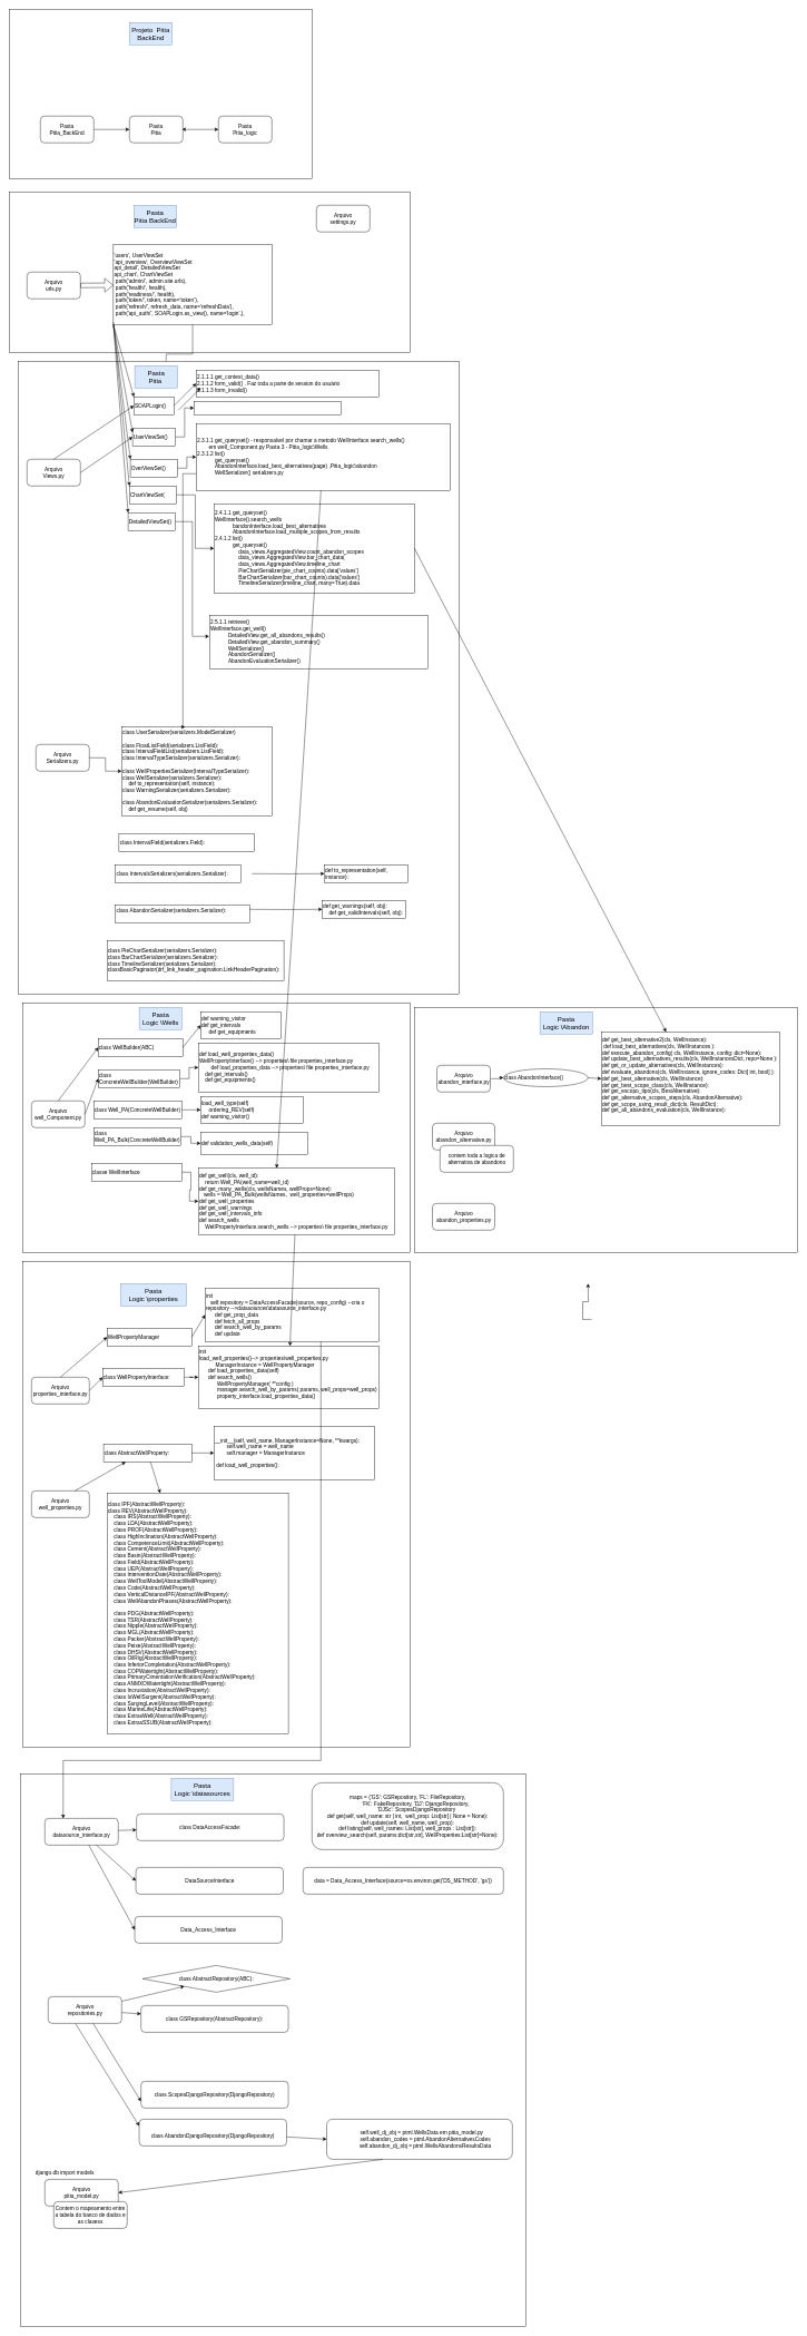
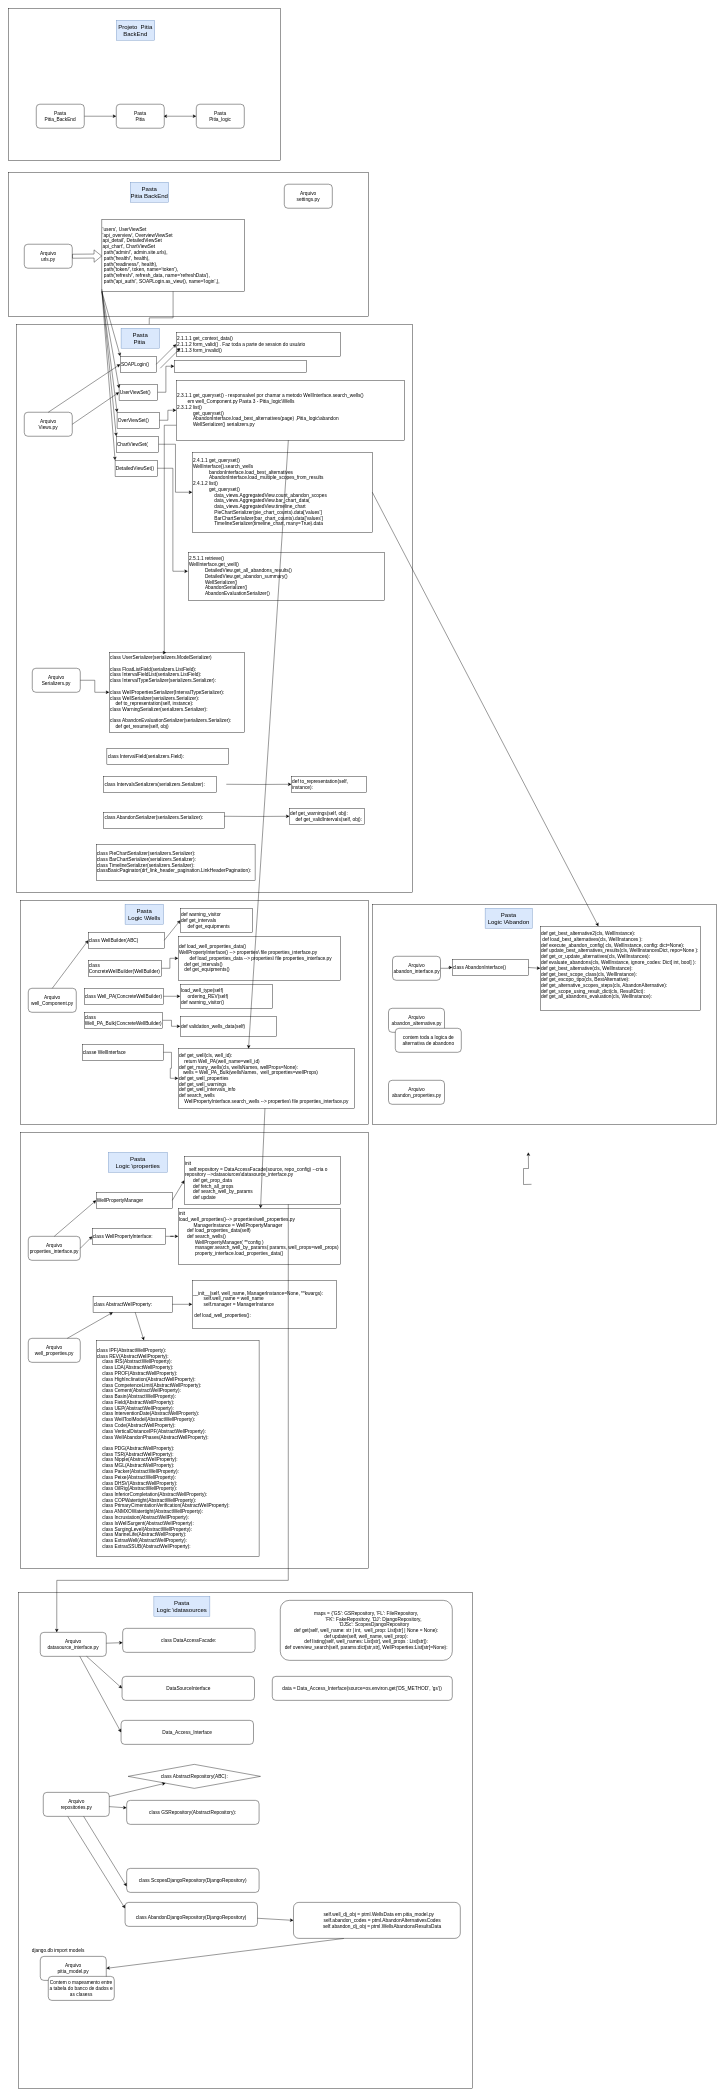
- <mxCell id="10" value="Pasta&lt;br&gt;Pitia BackEnd" style="text;html=1;strokeColor=#6c8ebf;fillColor=#dae8fc;align=center;verticalAlign=middle;whiteSpace=wrap;rounded=0;fontSize=15;" parent="1" vertex="1"><mxGeometry x="300" y="460" width="96" height="50" as="geometry" /></mxCell>
+ <mxCell id="10" value="Pasta&lt;br&gt;Pitia BackEnd" style="text;html=1;strokeColor=#6c8ebf;fillColor=#dae8fc;align=center;verticalAlign=middle;whiteSpace=wrap;rounded=0;fontSize=15;" parent="1" vertex="1"><mxGeometry x="325" y="455" width="96" height="50" as="geometry" /></mxCell>
- <mxCell id="127" value="class AbandonInterface()" style="ellipse;whiteSpace=wrap;html=1;align=left;spacingTop=0;" vertex="1" parent="1"><mxGeometry x="1130" y="2398" width="190" height="40" as="geometry" /></mxCell>
+ <mxCell id="127" value="class AbandonInterface()" style="rounded=0;whiteSpace=wrap;html=1;align=left;spacingTop=0;" vertex="1" parent="1"><mxGeometry x="1130" y="2398" width="190" height="40" as="geometry" /></mxCell>
- <mxCell id="46" value="" style="endArrow=classic;html=1;rounded=0;exitX=1;exitY=0.5;exitDx=0;exitDy=0;entryX=0;entryY=0.5;entryDx=0;entryDy=0;" parent="1" source="39" target="45" edge="1"><mxGeometry width="50" height="50" relative="1" as="geometry"><mxPoint x="170" y="2550" as="sourcePoint" /><mxPoint x="280" y="2490" as="targetPoint" /></mxGeometry></mxCell>
